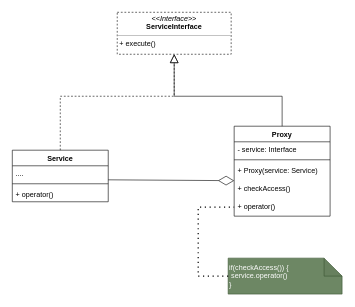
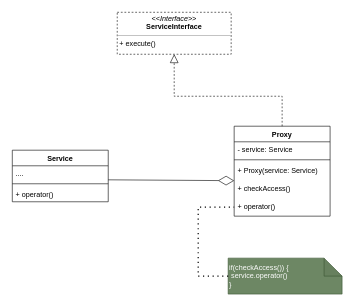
- <mxCell id="13" value="" style="endArrow=block;dashed=1;endFill=0;endSize=12;html=1;rounded=0;exitX=0.5;exitY=0;exitDx=0;exitDy=0;entryX=0.5;entryY=1;entryDx=0;entryDy=0;" edge="1" parent="1" source="3" target="2"><mxGeometry width="160" relative="1" as="geometry"><mxPoint x="160" y="130" as="sourcePoint" /><mxPoint x="320" y="130" as="targetPoint" /><Array as="points"><mxPoint x="100" y="160" /><mxPoint x="290" y="160" /></Array></mxGeometry></mxCell>
- <mxCell id="14" value="" style="endArrow=block;dashed=0;endFill=0;endSize=12;html=1;rounded=0;exitX=0.5;exitY=0;exitDx=0;exitDy=0;entryX=0.5;entryY=1;entryDx=0;entryDy=0;" edge="1" parent="1" source="7" target="2"><mxGeometry width="160" relative="1" as="geometry"><mxPoint x="110" y="190" as="sourcePoint" /><mxPoint x="295" y="110" as="targetPoint" /><Array as="points"><mxPoint x="470" y="160" /><mxPoint x="290" y="160" /></Array></mxGeometry></mxCell>
+ <mxCell id="14" value="" style="endArrow=block;dashed=1;endFill=0;endSize=12;html=1;rounded=0;exitX=0.5;exitY=0;exitDx=0;exitDy=0;entryX=0.5;entryY=1;entryDx=0;entryDy=0;" edge="1" parent="1" source="7" target="2"><mxGeometry width="160" relative="1" as="geometry"><mxPoint x="110" y="190" as="sourcePoint" /><mxPoint x="295" y="110" as="targetPoint" /><Array as="points"><mxPoint x="470" y="160" /><mxPoint x="290" y="160" /></Array></mxGeometry></mxCell>
- <mxCell id="8" value="- service: Interface" style="text;strokeColor=none;fillColor=none;align=left;verticalAlign=top;spacingLeft=4;spacingRight=4;overflow=hidden;rotatable=0;points=[[0,0.5],[1,0.5]];portConstraint=eastwest;" vertex="1" parent="7"><mxGeometry y="26" width="160" height="26" as="geometry" /></mxCell>
+ <mxCell id="8" value="- service: Service" style="text;strokeColor=none;fillColor=none;align=left;verticalAlign=top;spacingLeft=4;spacingRight=4;overflow=hidden;rotatable=0;points=[[0,0.5],[1,0.5]];portConstraint=eastwest;" vertex="1" parent="7"><mxGeometry y="26" width="160" height="26" as="geometry" /></mxCell>
